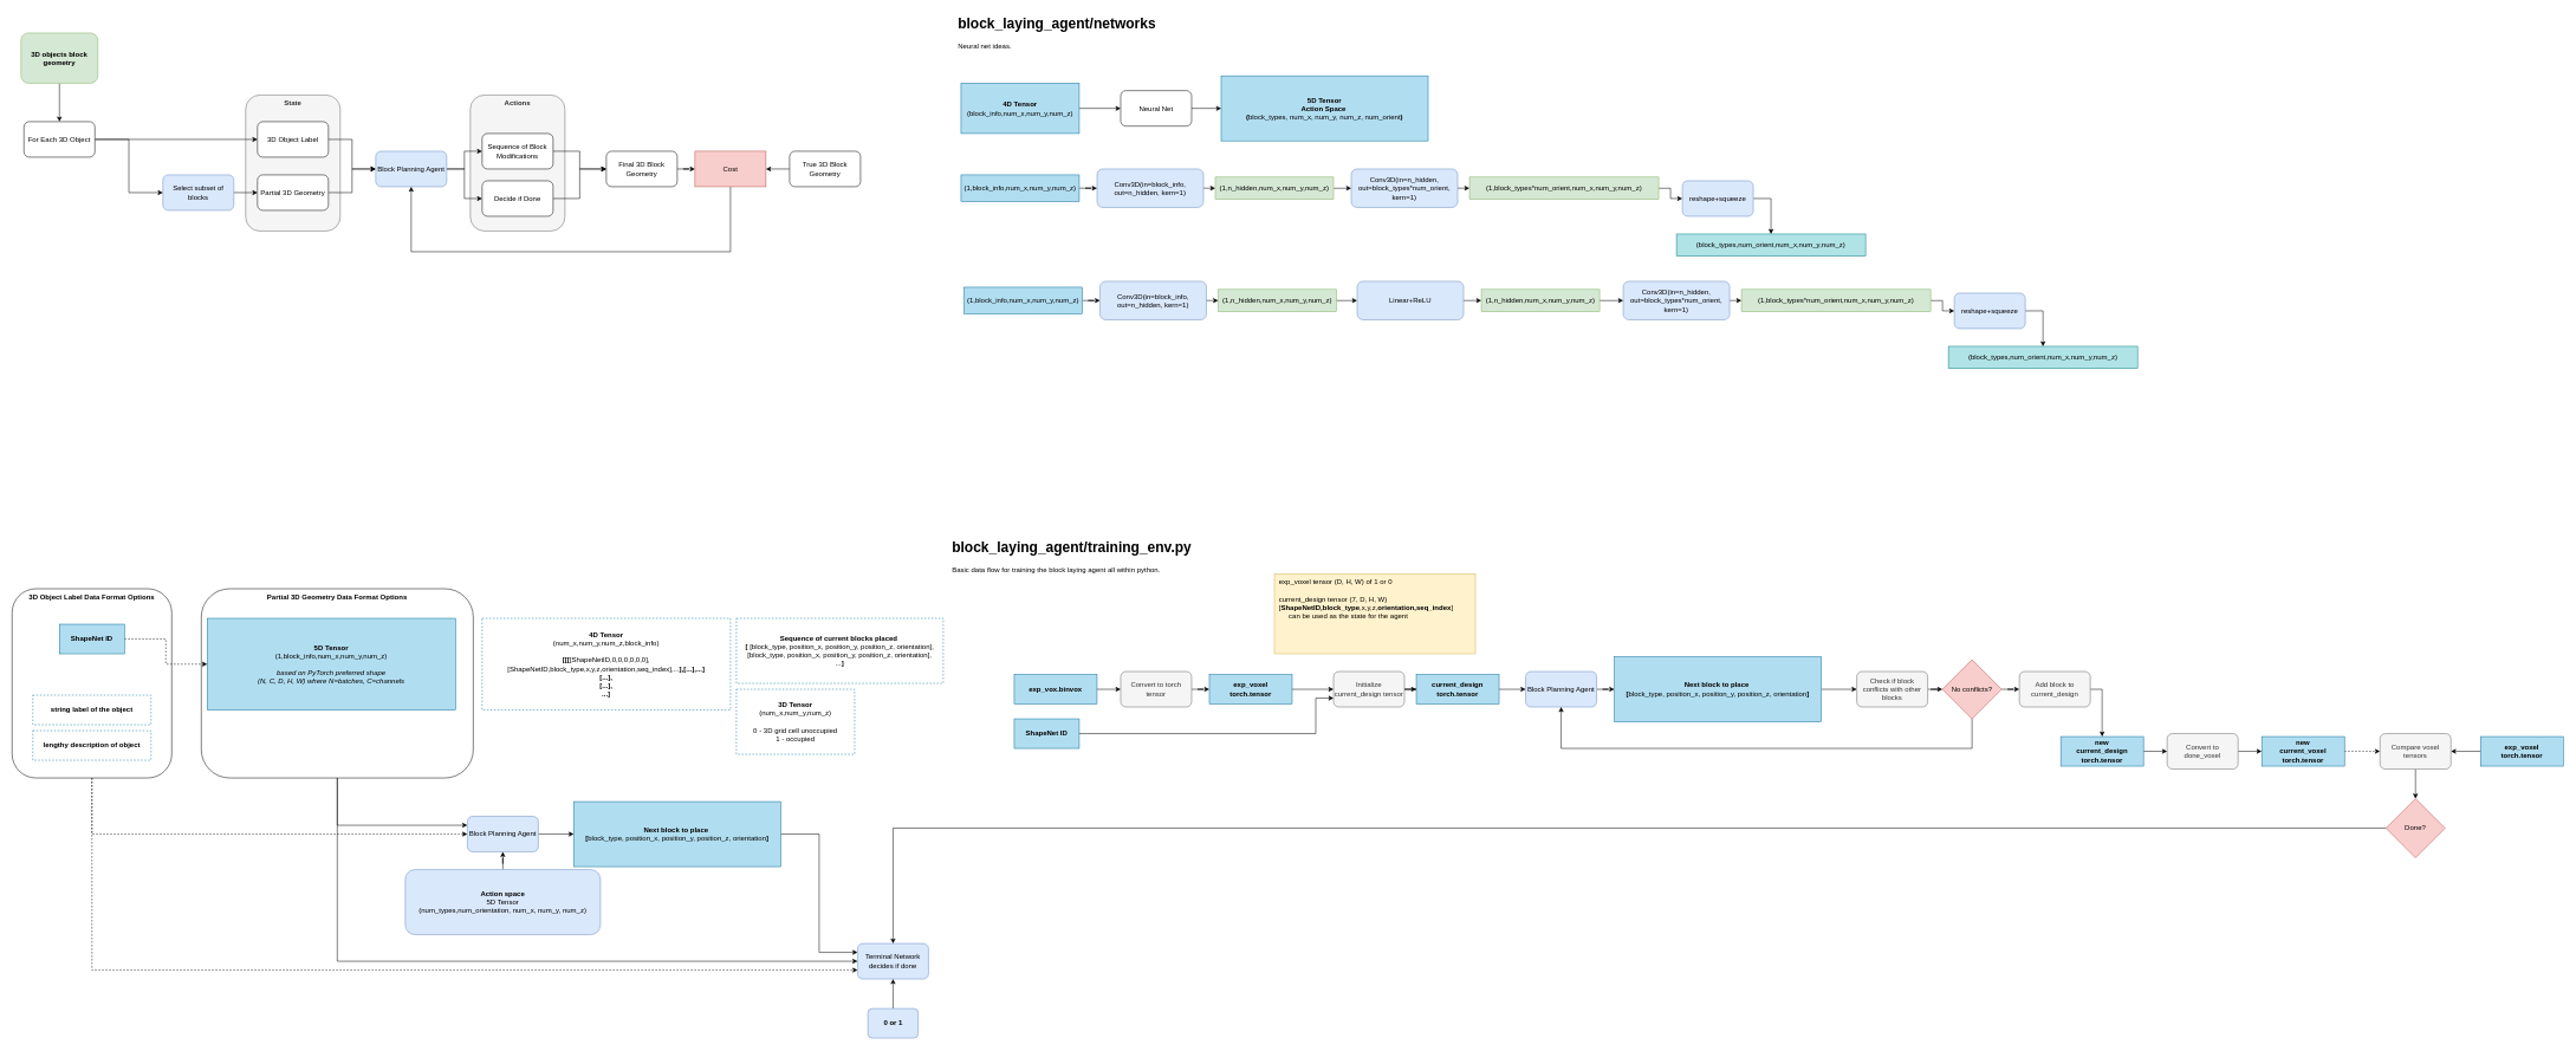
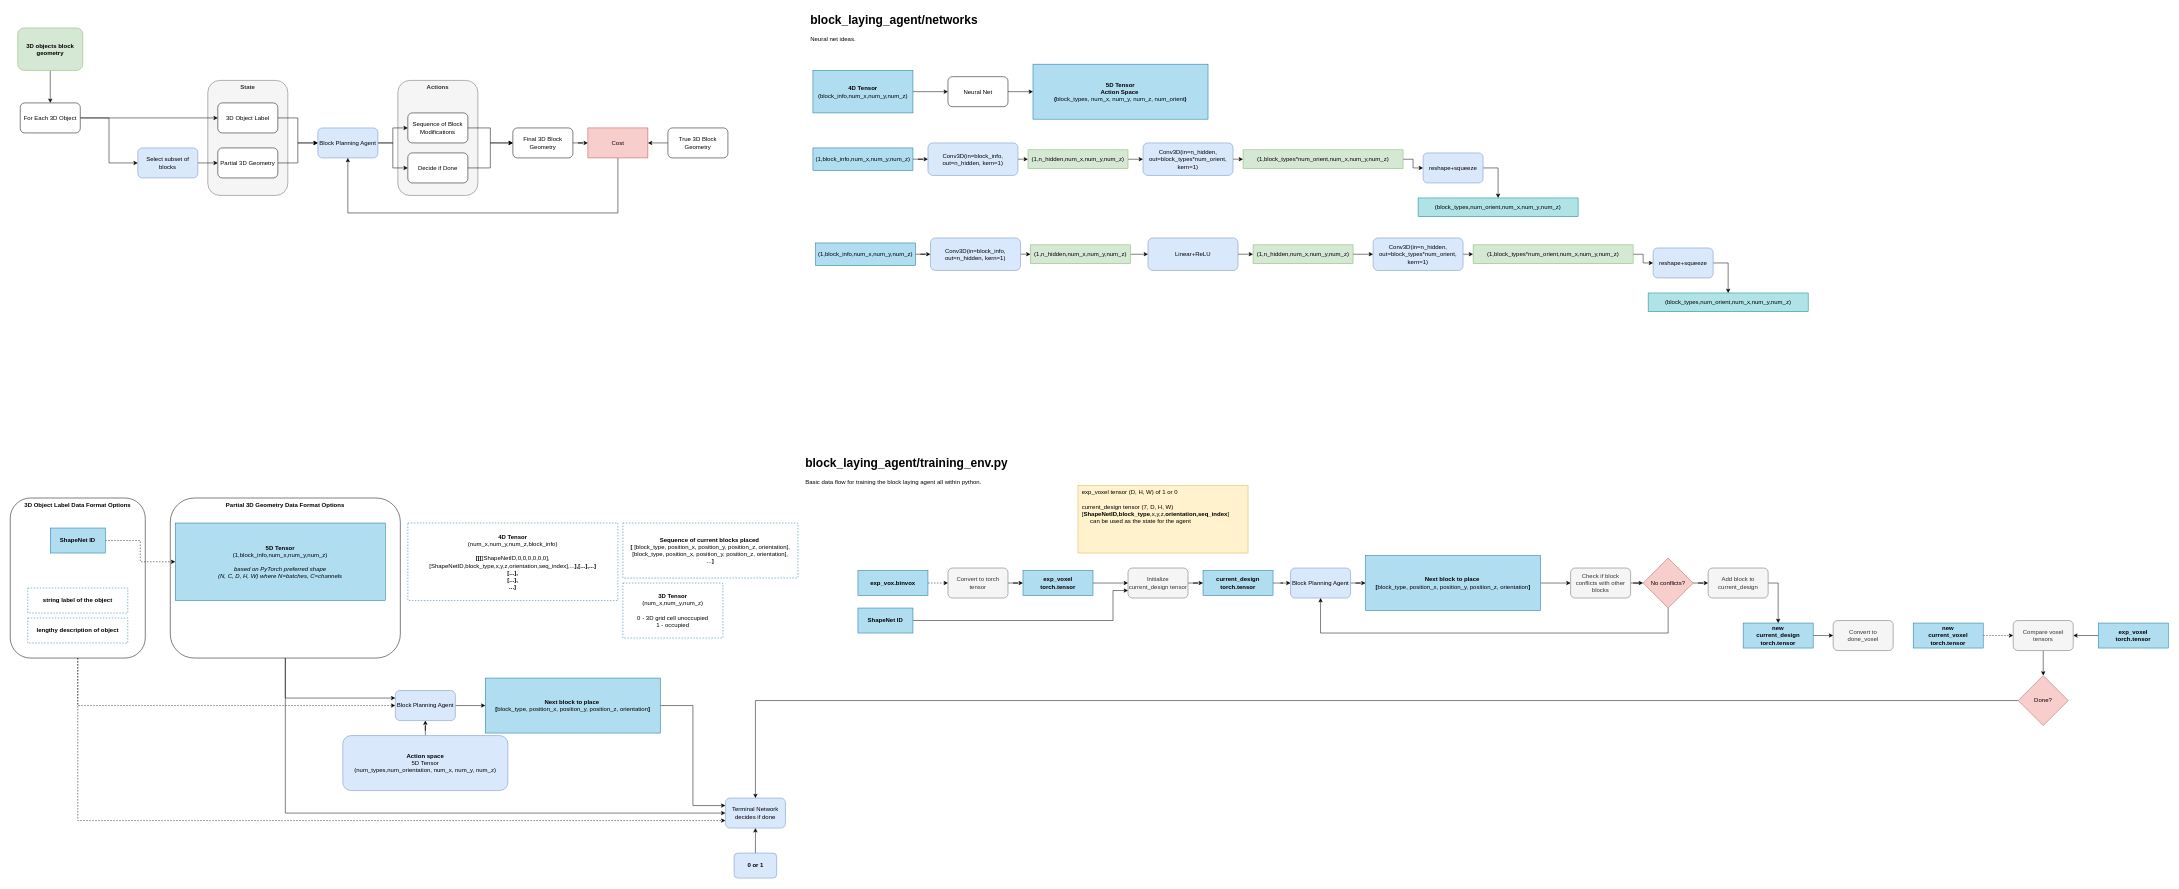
- <mxCell id="53" style="edgeStyle=orthogonalEdgeStyle;rounded=0;orthogonalLoop=1;jettySize=auto;html=1;entryX=0;entryY=0.5;entryDx=0;entryDy=0;" edge="1" parent="1" source="54" target="80"><mxGeometry relative="1" as="geometry" /></mxCell>
+ <mxCell id="53" style="edgeStyle=orthogonalEdgeStyle;rounded=0;orthogonalLoop=1;jettySize=auto;html=1;entryX=0;entryY=0.5;entryDx=0;entryDy=0;dashed=1;" edge="1" parent="1" source="54" target="80"><mxGeometry relative="1" as="geometry" /></mxCell>
- <mxCell id="62" value="&lt;b&gt;current_design&lt;br&gt;torch.tensor&lt;br&gt;&lt;/b&gt;" style="whiteSpace=wrap;html=1;fillColor=#b1ddf0;strokeColor=#10739e;fontStyle=0" vertex="1" parent="1"><mxGeometry x="2395" y="1140" width="140" height="50" as="geometry" /></mxCell>
+ <mxCell id="62" value="&lt;b&gt;current_design&lt;br&gt;torch.tensor&lt;br&gt;&lt;/b&gt;" style="whiteSpace=wrap;html=1;fillColor=#b1ddf0;strokeColor=#10739e;fontStyle=0" vertex="1" parent="1"><mxGeometry x="2405" y="1140" width="140" height="50" as="geometry" /></mxCell>
- <mxCell id="69" style="edgeStyle=orthogonalEdgeStyle;rounded=0;orthogonalLoop=1;jettySize=auto;html=1;entryX=0;entryY=0.5;entryDx=0;entryDy=0;" edge="1" parent="1" source="70" target="74"><mxGeometry relative="1" as="geometry" /></mxCell>
